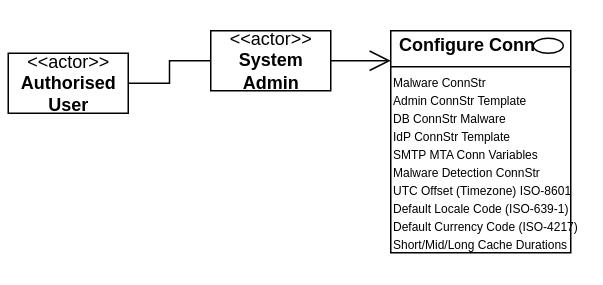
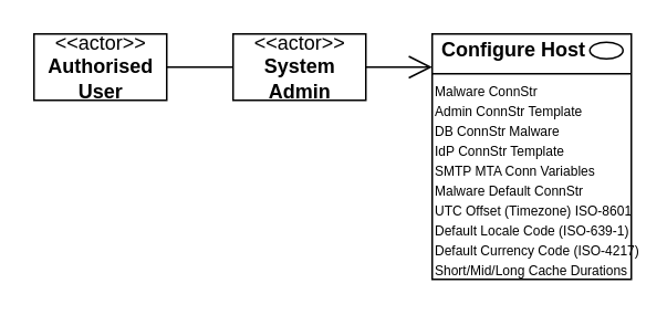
- <mxCell id="6" value="Configure Conn" style="html=1;align=left;spacingLeft=4;verticalAlign=middle;strokeColor=none;fillColor=none;fontStyle=1" parent="5" vertex="1"><mxGeometry width="120" height="20" as="geometry" /></mxCell>
+ <mxCell id="6" value="Configure Host" style="html=1;align=left;spacingLeft=4;verticalAlign=middle;strokeColor=none;fillColor=none;fontStyle=1" parent="5" vertex="1"><mxGeometry width="120" height="20" as="geometry" /></mxCell>
- <mxCell id="4" value="&amp;lt;&amp;lt;actor&amp;gt;&amp;gt;&lt;br&gt;&lt;b&gt;Authorised&lt;br&gt;User&lt;br&gt;&lt;/b&gt;" style="text;html=1;align=center;verticalAlign=middle;dashed=0;fillColor=#ffffff;strokeColor=#000000;" parent="1" vertex="1"><mxGeometry x="5" y="35" width="80" height="40" as="geometry" /></mxCell>
+ <mxCell id="4" value="&amp;lt;&amp;lt;actor&amp;gt;&amp;gt;&lt;br&gt;&lt;b&gt;Authorised&lt;br&gt;User&lt;br&gt;&lt;/b&gt;" style="text;html=1;align=center;verticalAlign=middle;dashed=0;fillColor=#ffffff;strokeColor=#000000;" parent="1" vertex="1"><mxGeometry x="20" y="20" width="80" height="40" as="geometry" /></mxCell>
- <mxCell id="14" value="Malware Detection ConnStr" style="html=1;align=left;spacingLeft=4;verticalAlign=top;strokeColor=none;fillColor=none;fontSize=8;spacing=-2;" vertex="1" parent="5"><mxGeometry y="88" width="120" height="12" as="geometry" /></mxCell>
+ <mxCell id="14" value="Malware Default ConnStr" style="html=1;align=left;spacingLeft=4;verticalAlign=top;strokeColor=none;fillColor=none;fontSize=8;spacing=-2;" vertex="1" parent="5"><mxGeometry y="88" width="120" height="12" as="geometry" /></mxCell>
